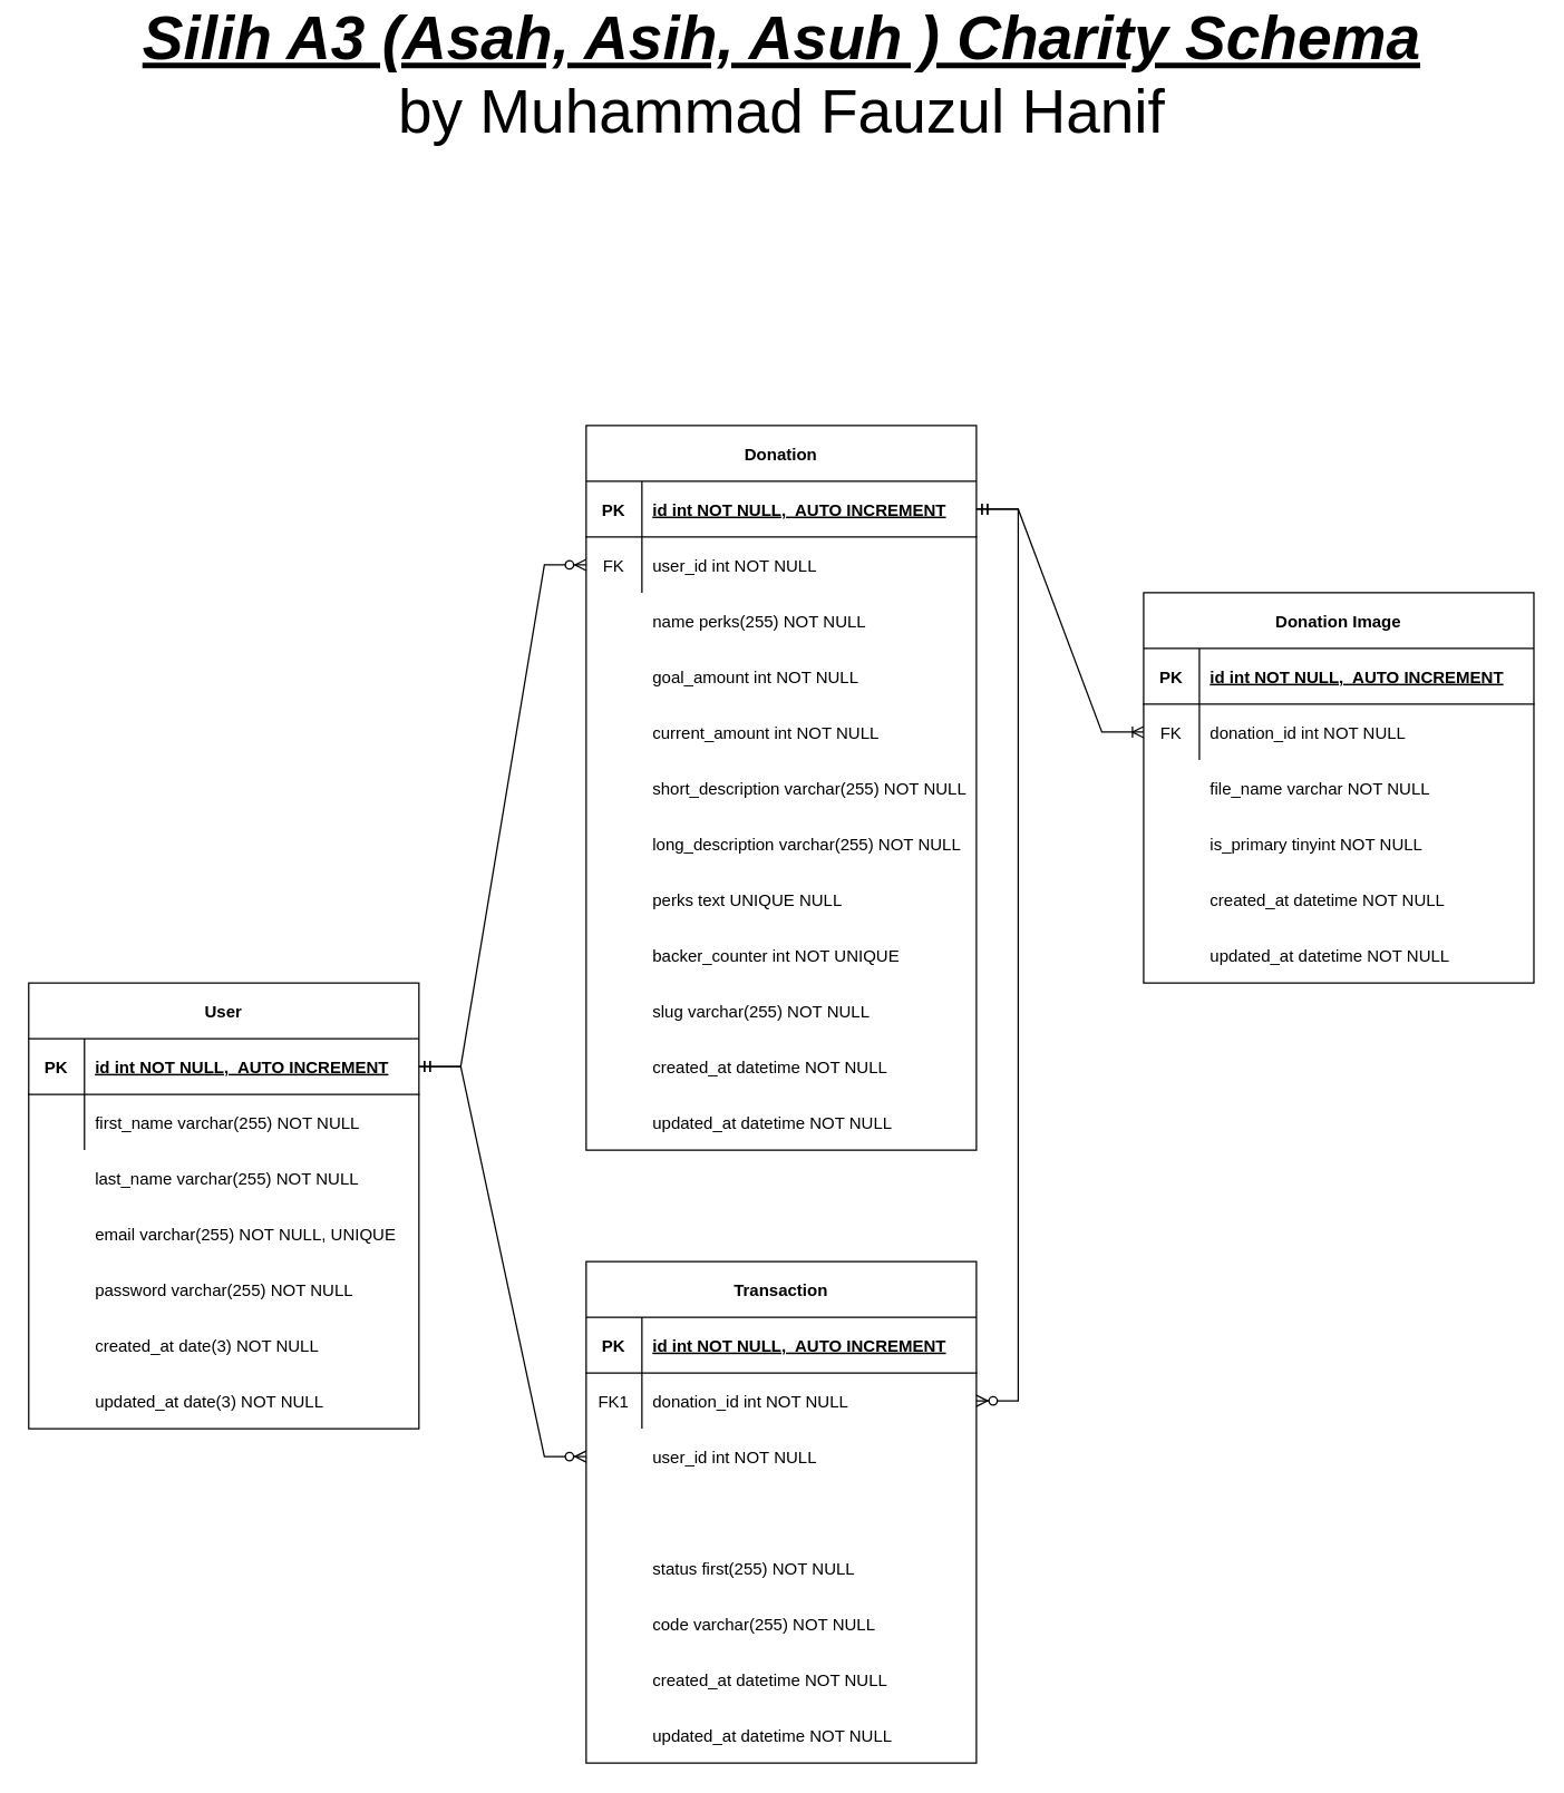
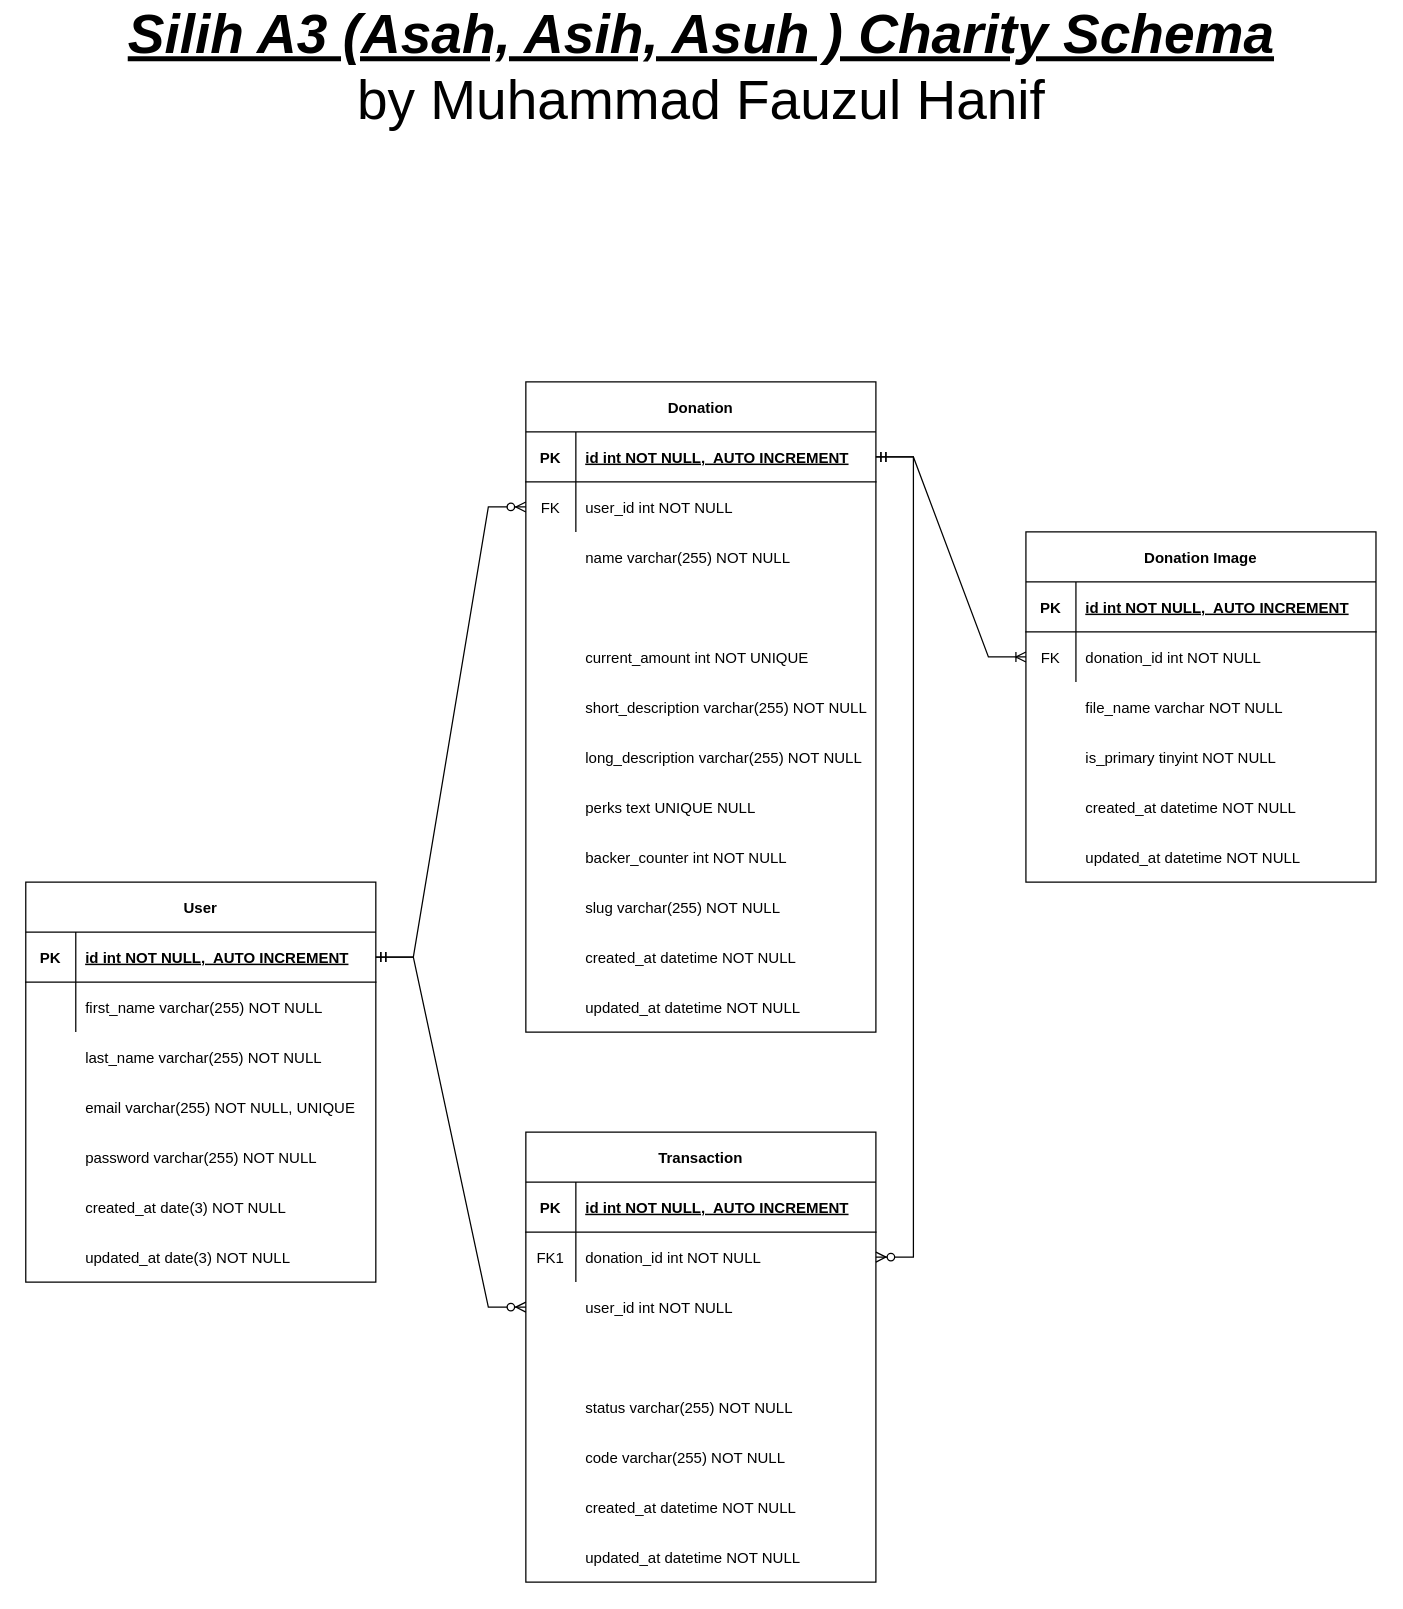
- <mxCell id="36" value="name perks(255) NOT NULL" style="shape=partialRectangle;overflow=hidden;connectable=0;fillColor=none;top=0;left=0;bottom=0;right=0;align=left;spacingLeft=6;" vertex="1" parent="34"><mxGeometry x="40" width="240" height="40" as="geometry" /></mxCell>
+ <mxCell id="36" value="name varchar(255) NOT NULL" style="shape=partialRectangle;overflow=hidden;connectable=0;fillColor=none;top=0;left=0;bottom=0;right=0;align=left;spacingLeft=6;" vertex="1" parent="34"><mxGeometry x="40" width="240" height="40" as="geometry" /></mxCell>
- <mxCell id="39" value="goal_amount int NOT NULL" style="shape=partialRectangle;overflow=hidden;connectable=0;fillColor=none;top=0;left=0;bottom=0;right=0;align=left;spacingLeft=6;" vertex="1" parent="37"><mxGeometry x="40" width="240" height="40" as="geometry" /></mxCell>
- <mxCell id="48" value="current_amount int NOT NULL" style="shape=partialRectangle;overflow=hidden;connectable=0;fillColor=none;top=0;left=0;bottom=0;right=0;align=left;spacingLeft=6;" vertex="1" parent="46"><mxGeometry x="40" width="240" height="40" as="geometry" /></mxCell>
+ <mxCell id="48" value="current_amount int NOT UNIQUE" style="shape=partialRectangle;overflow=hidden;connectable=0;fillColor=none;top=0;left=0;bottom=0;right=0;align=left;spacingLeft=6;" vertex="1" parent="46"><mxGeometry x="40" width="240" height="40" as="geometry" /></mxCell>
- <mxCell id="54" value="backer_counter int NOT UNIQUE" style="shape=partialRectangle;overflow=hidden;connectable=0;fillColor=none;top=0;left=0;bottom=0;right=0;align=left;spacingLeft=6;" vertex="1" parent="52"><mxGeometry x="40" width="240" height="40" as="geometry" /></mxCell>
+ <mxCell id="54" value="backer_counter int NOT NULL" style="shape=partialRectangle;overflow=hidden;connectable=0;fillColor=none;top=0;left=0;bottom=0;right=0;align=left;spacingLeft=6;" vertex="1" parent="52"><mxGeometry x="40" width="240" height="40" as="geometry" /></mxCell>
- <mxCell id="108" value="status first(255) NOT NULL" style="shape=partialRectangle;overflow=hidden;connectable=0;fillColor=none;top=0;left=0;bottom=0;right=0;align=left;spacingLeft=6;" vertex="1" parent="106"><mxGeometry x="40" width="240" height="40" as="geometry" /></mxCell>
+ <mxCell id="108" value="status varchar(255) NOT NULL" style="shape=partialRectangle;overflow=hidden;connectable=0;fillColor=none;top=0;left=0;bottom=0;right=0;align=left;spacingLeft=6;" vertex="1" parent="106"><mxGeometry x="40" width="240" height="40" as="geometry" /></mxCell>
